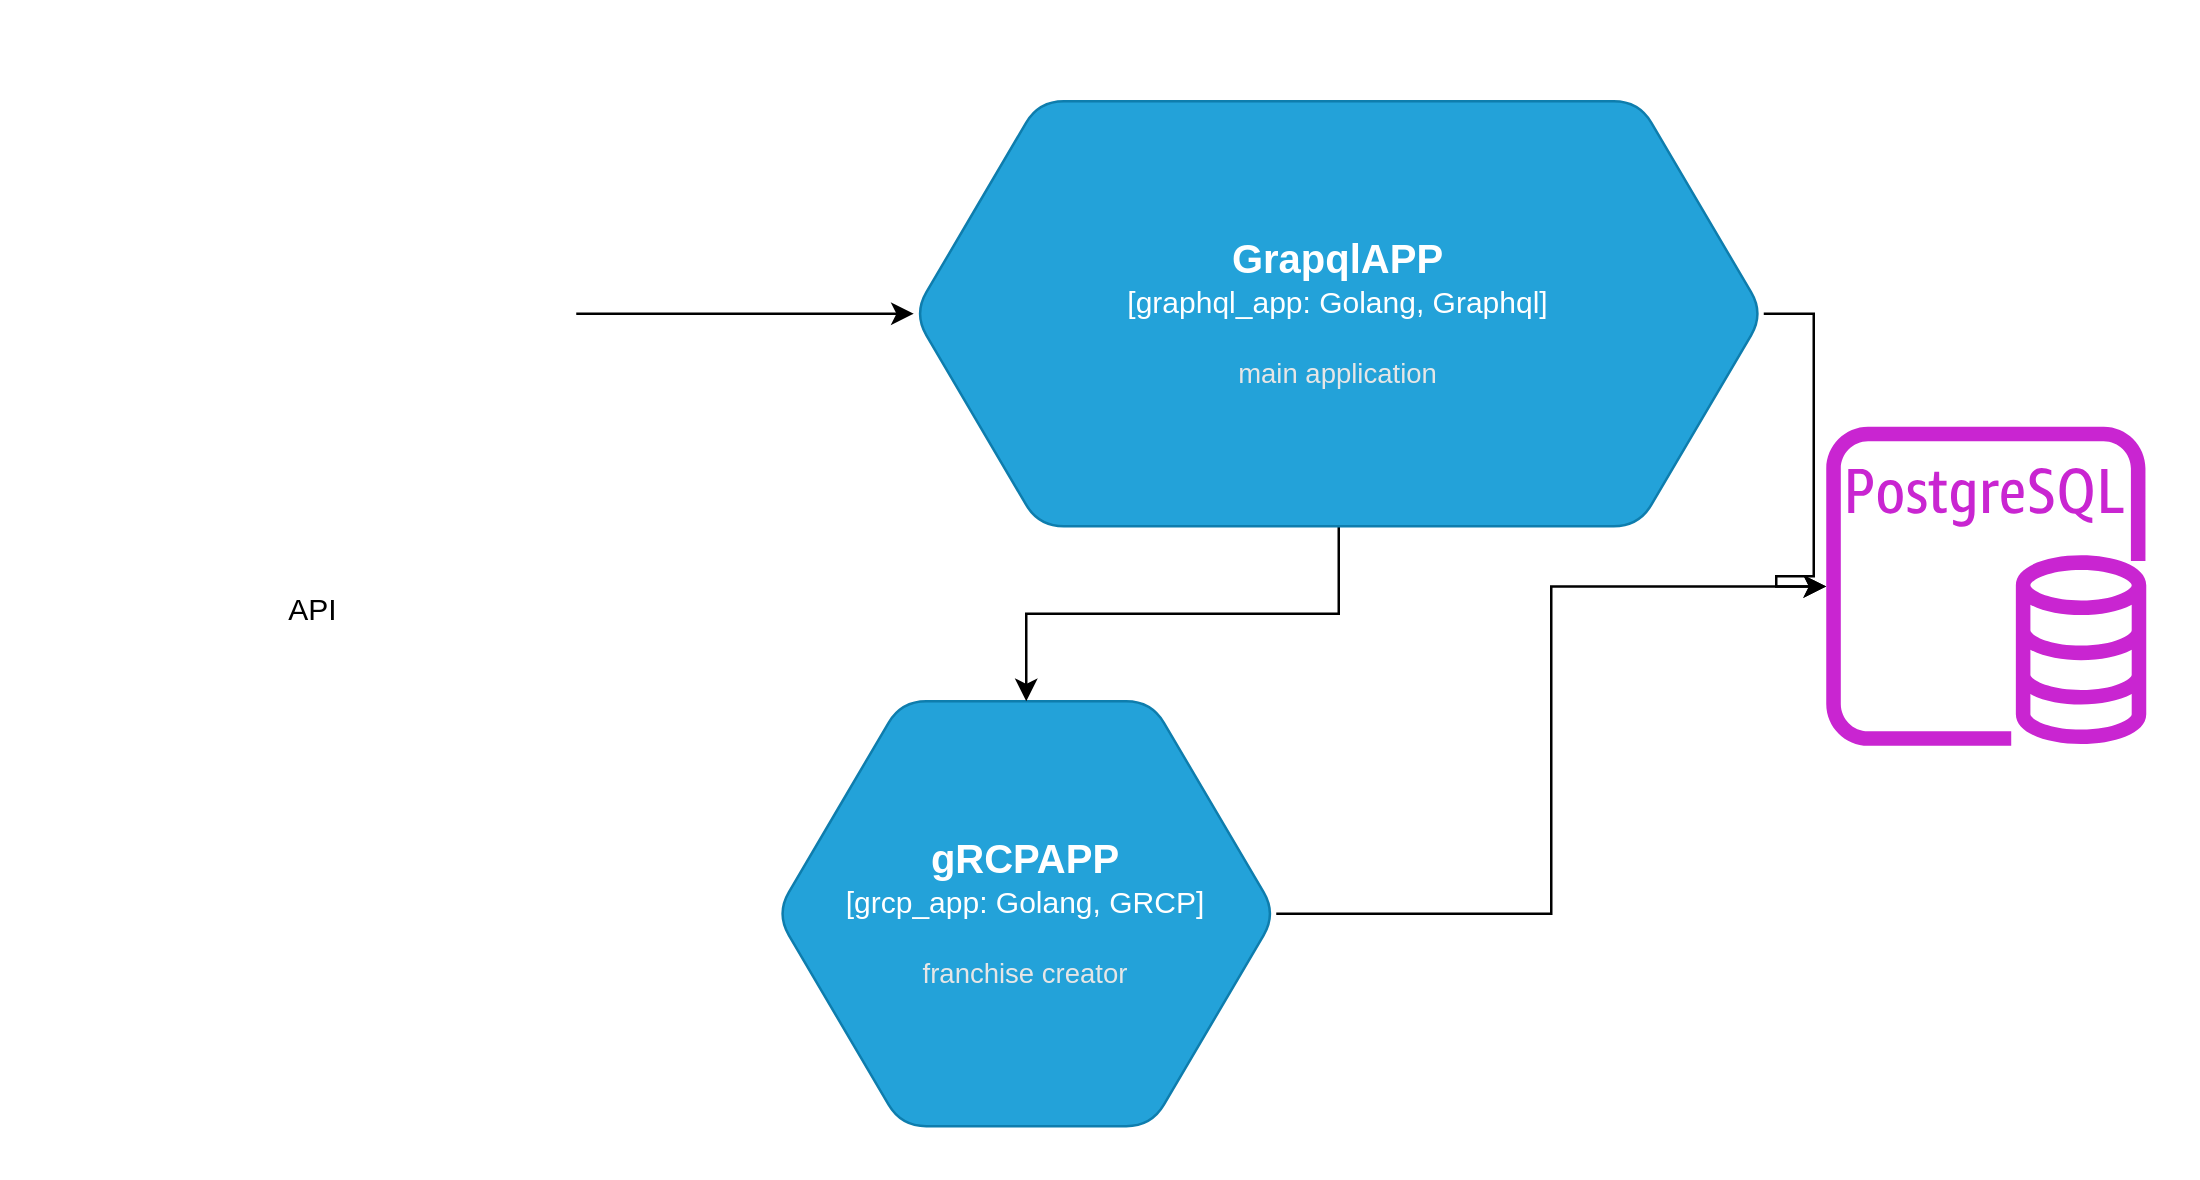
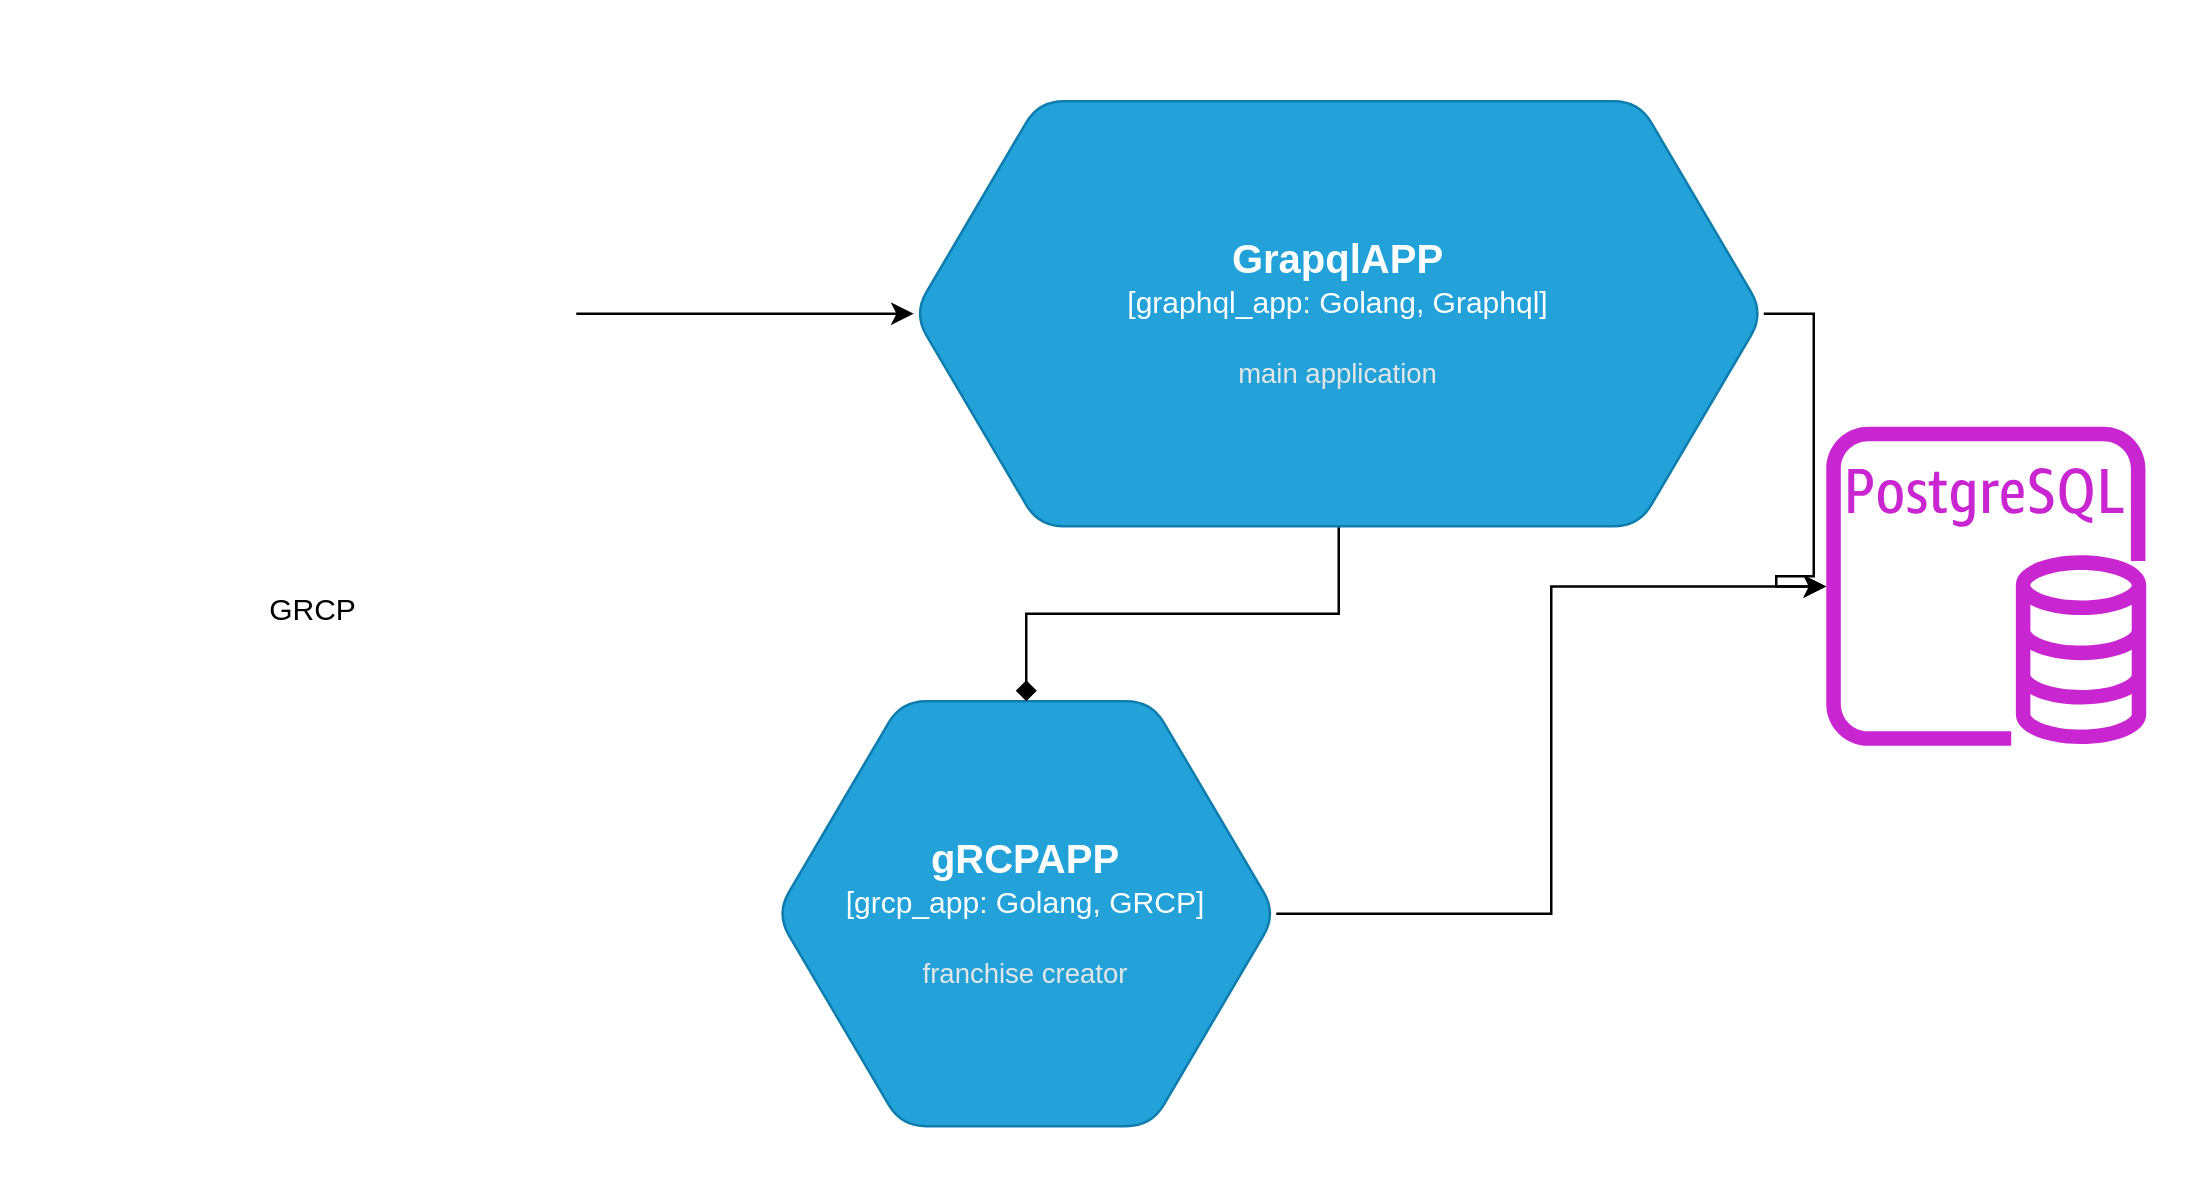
- <mxCell id="3" value="API" style="shape=image;verticalLabelPosition=bottom;labelBackgroundColor=default;verticalAlign=top;aspect=fixed;imageAspect=0;image=https://upload.wikimedia.org/wikipedia/commons/thumb/1/17/GraphQL_Logo.svg/2048px-GraphQL_Logo.svg.png;" vertex="1" parent="1"><mxGeometry x="20" y="20" width="210" height="210" as="geometry" /></mxCell>
+ <mxCell id="3" value="GRCP" style="shape=image;verticalLabelPosition=bottom;labelBackgroundColor=default;verticalAlign=top;aspect=fixed;imageAspect=0;image=https://upload.wikimedia.org/wikipedia/commons/thumb/1/17/GraphQL_Logo.svg/2048px-GraphQL_Logo.svg.png;" vertex="1" parent="1"><mxGeometry x="20" y="20" width="210" height="210" as="geometry" /></mxCell>
- <mxCell id="7" style="edgeStyle=orthogonalEdgeStyle;rounded=0;orthogonalLoop=1;jettySize=auto;html=1;" edge="1" parent="1" source="9" target="6"><mxGeometry relative="1" as="geometry" /></mxCell>
+ <mxCell id="7" style="edgeStyle=orthogonalEdgeStyle;rounded=0;orthogonalLoop=1;jettySize=auto;html=1;endArrow=diamond;" edge="1" parent="1" source="9" target="6"><mxGeometry relative="1" as="geometry" /></mxCell>
